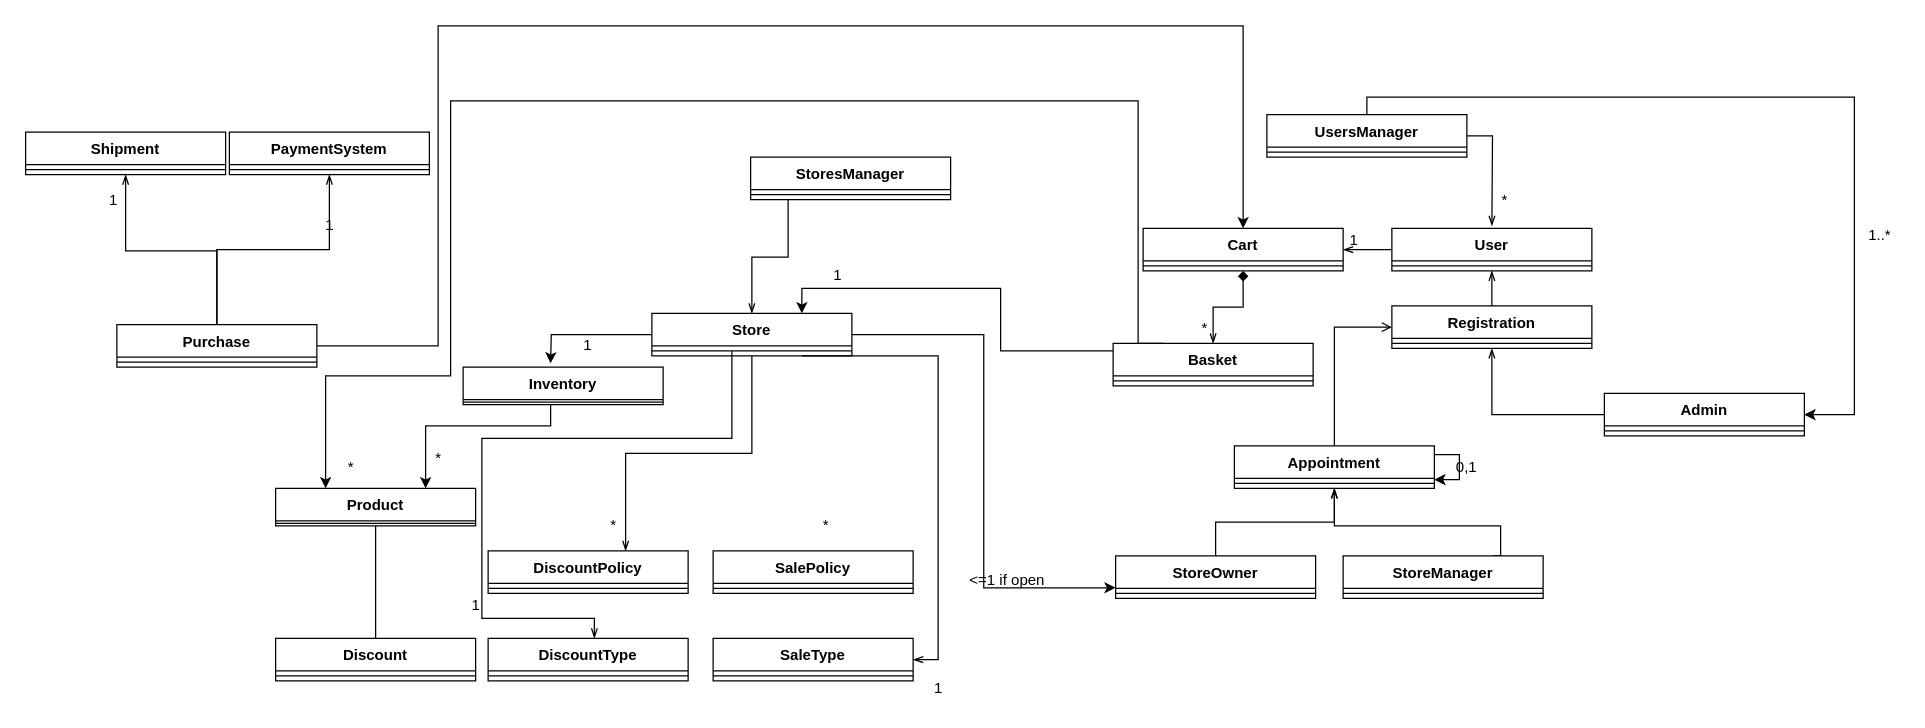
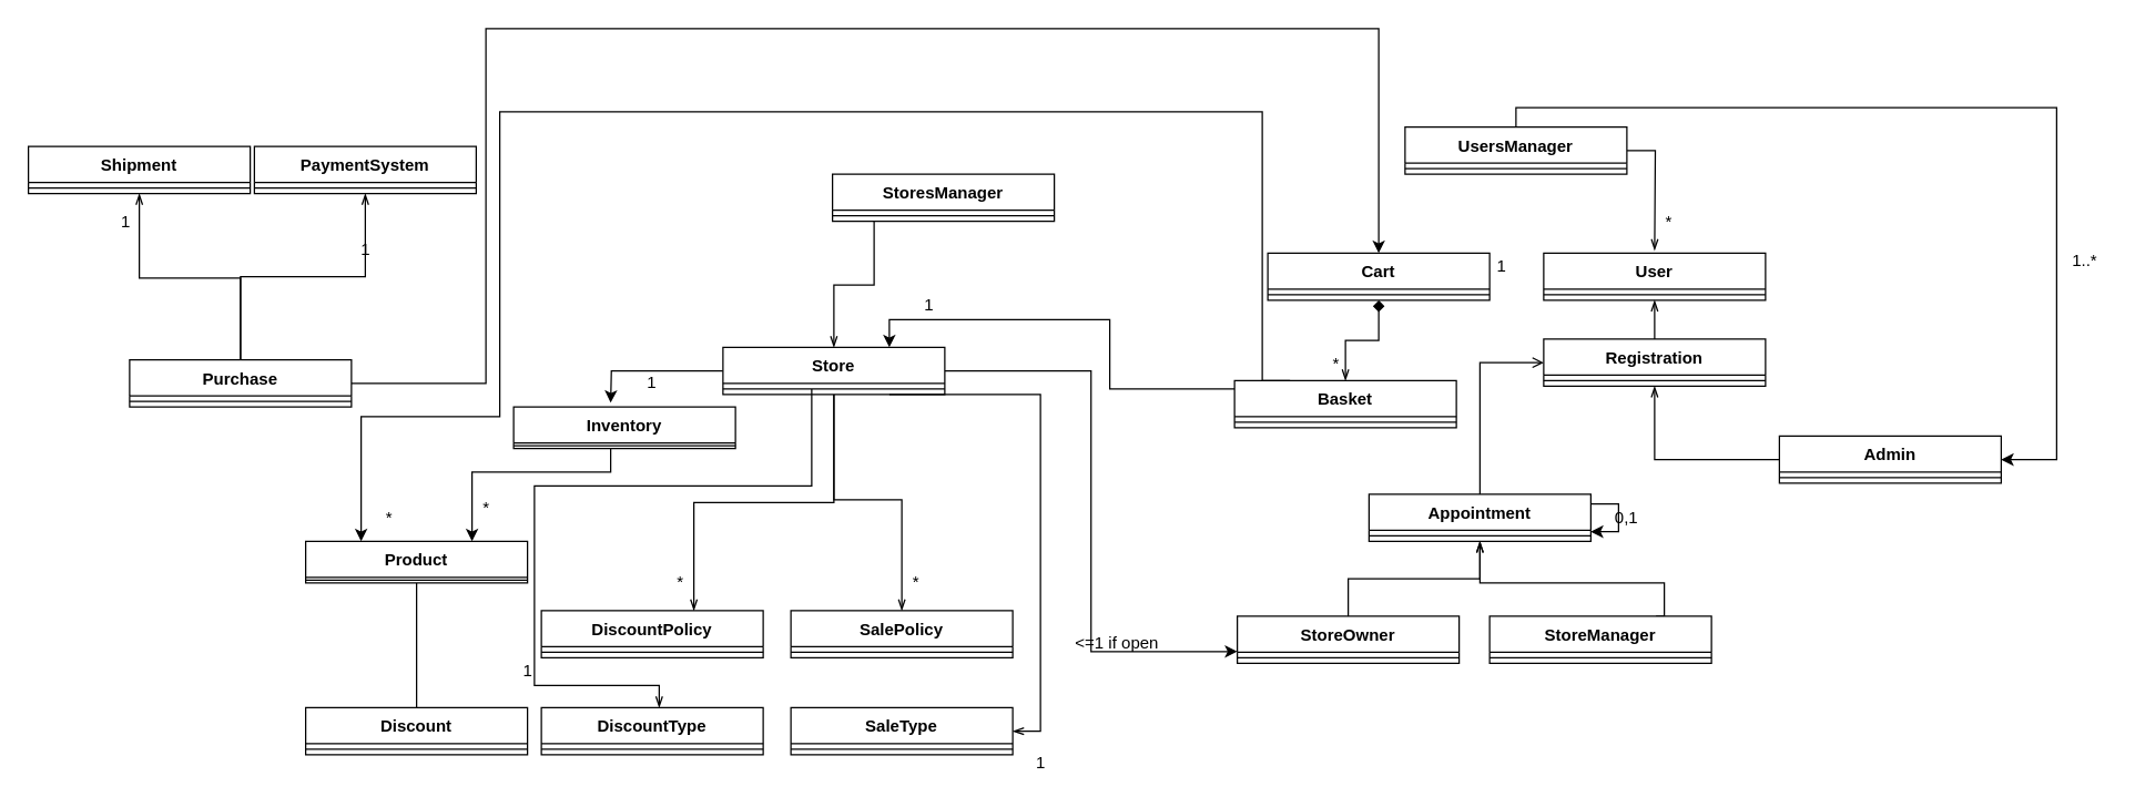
- <mxCell id="3" style="edgeStyle=orthogonalEdgeStyle;rounded=0;orthogonalLoop=1;jettySize=auto;html=1;endArrow=openThin;endFill=0;strokeColor=#000000;" parent="1" source="54" target="62" edge="1"><mxGeometry relative="1" as="geometry" /></mxCell>
+ <mxCell id="9" style="edgeStyle=orthogonalEdgeStyle;rounded=0;orthogonalLoop=1;jettySize=auto;html=1;startArrow=none;startFill=0;endArrow=openThin;endFill=0;strokeColor=#000000;entryX=0.5;entryY=0;entryDx=0;entryDy=0;" parent="1" source="21" target="23" edge="1"><mxGeometry relative="1" as="geometry"><Array as="points"><mxPoint x="601" y="360" /><mxPoint x="650" y="360" /></Array></mxGeometry></mxCell>
